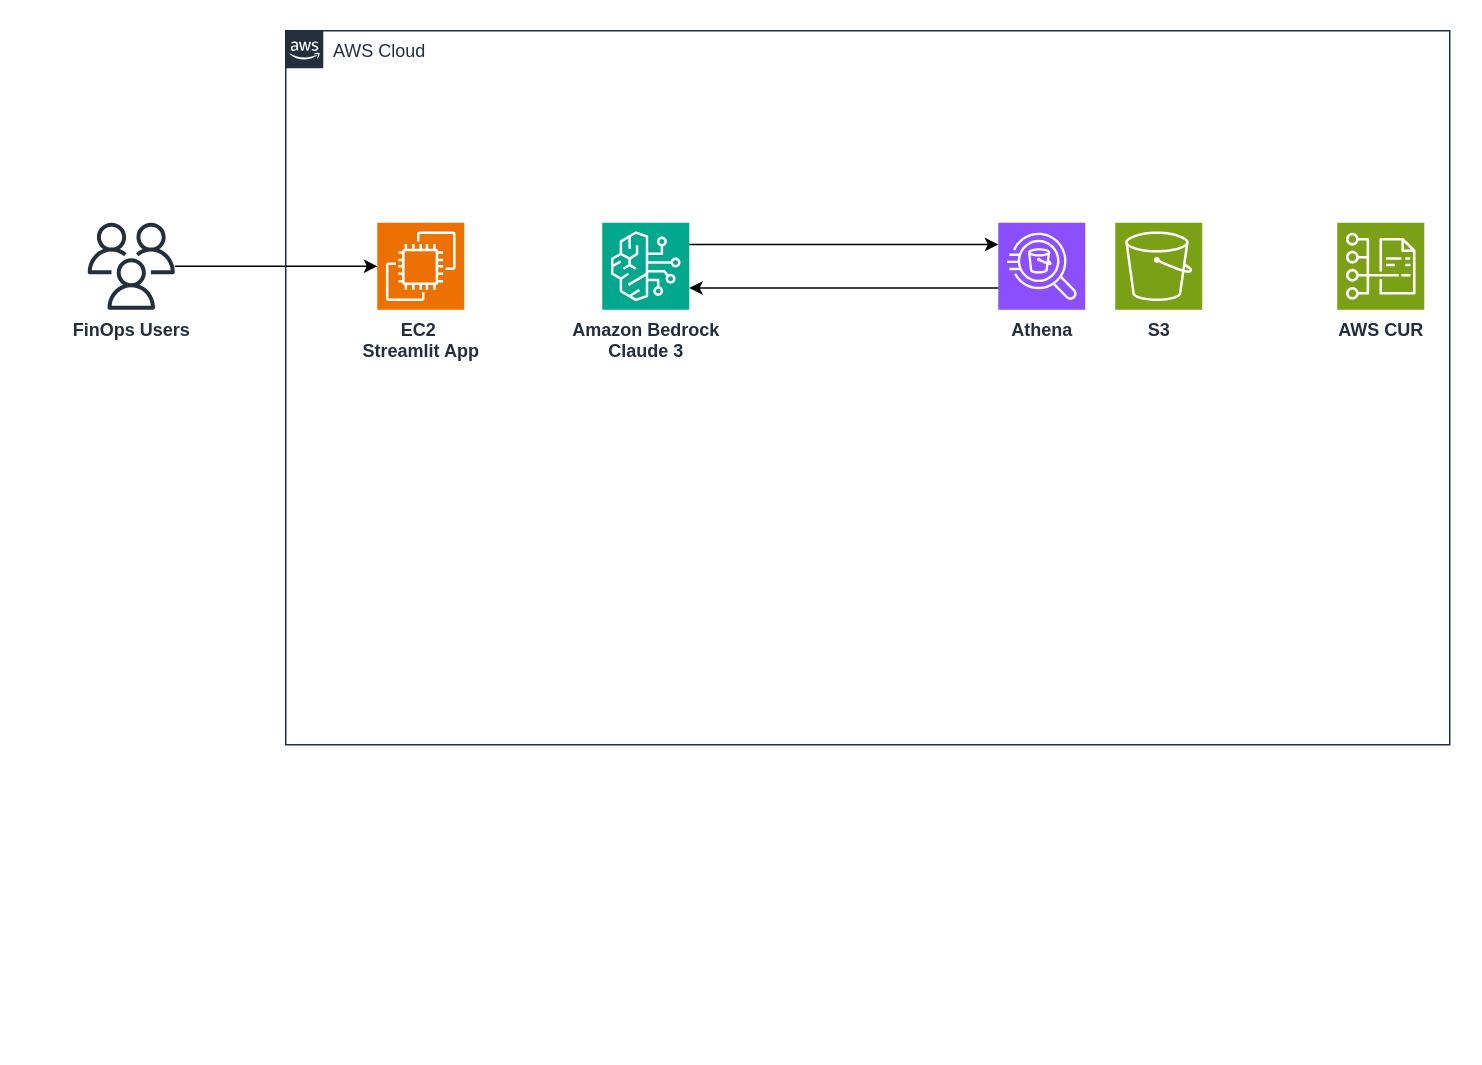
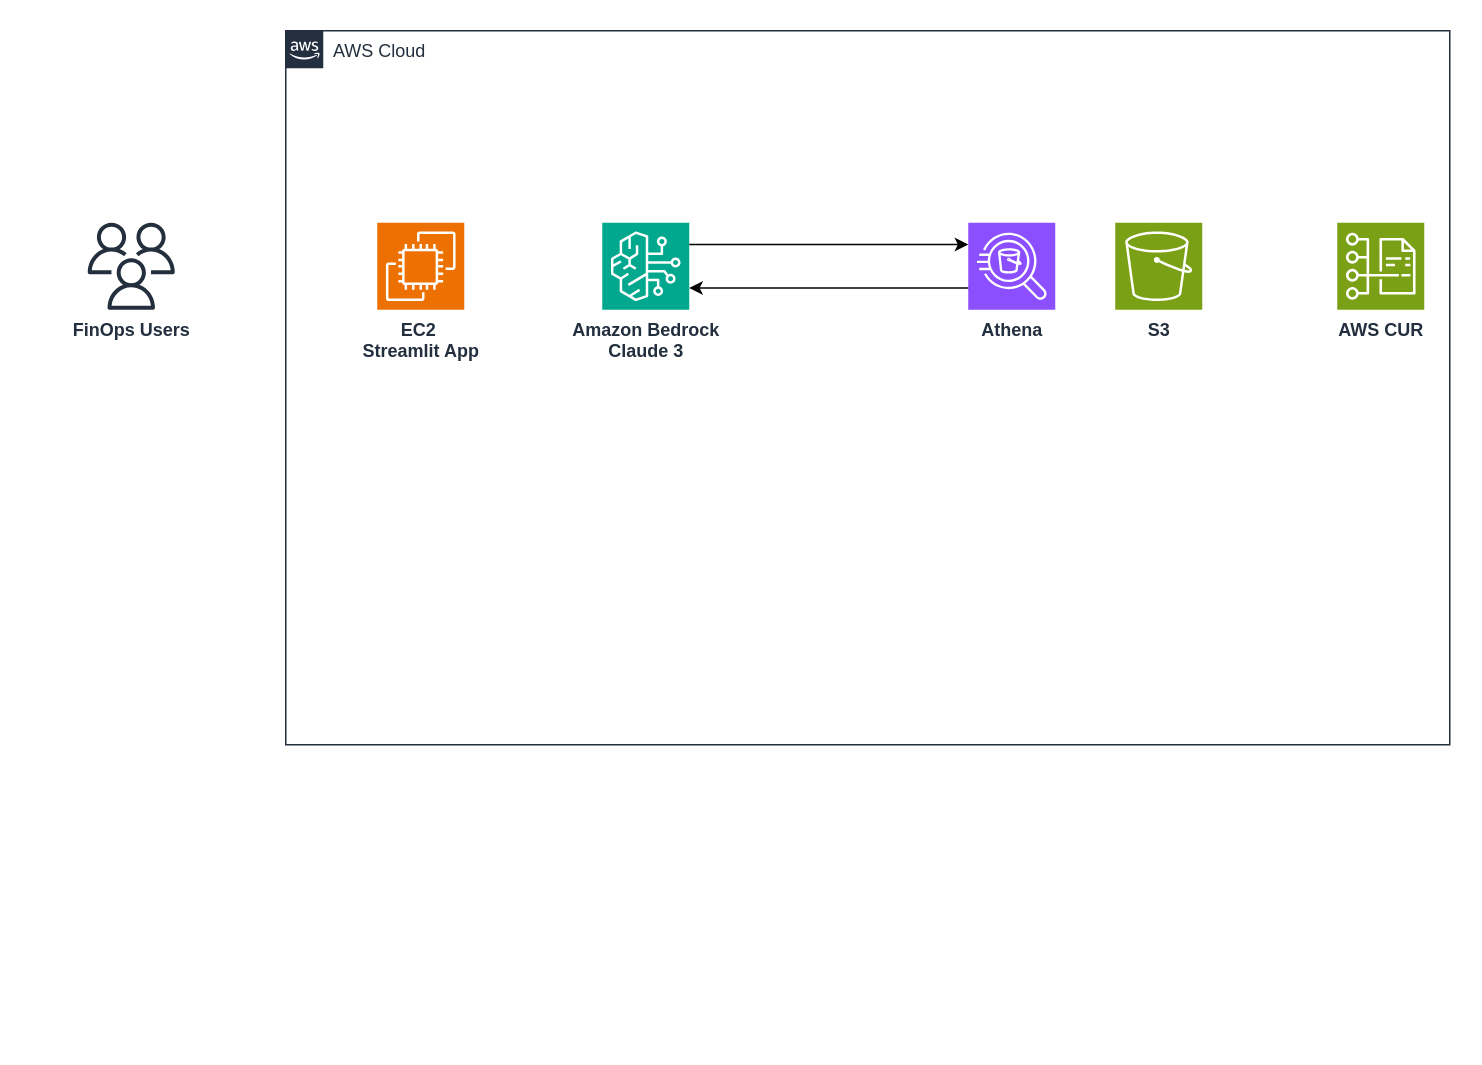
- <mxCell id="3" style="edgeStyle=orthogonalEdgeStyle;rounded=0;orthogonalLoop=1;jettySize=auto;html=1;" edge="1" parent="1" source="4" target="6"><mxGeometry relative="1" as="geometry" /></mxCell>
- <mxCell id="8" value="Athena" style="sketch=0;points=[[0,0,0],[0.25,0,0],[0.5,0,0],[0.75,0,0],[1,0,0],[0,1,0],[0.25,1,0],[0.5,1,0],[0.75,1,0],[1,1,0],[0,0.25,0],[0,0.5,0],[0,0.75,0],[1,0.25,0],[1,0.5,0],[1,0.75,0]];outlineConnect=0;fontColor=#232F3E;fillColor=#8C4FFF;strokeColor=#ffffff;dashed=0;verticalLabelPosition=bottom;verticalAlign=top;align=center;html=1;fontSize=12;fontStyle=1;aspect=fixed;shape=mxgraph.aws4.resourceIcon;resIcon=mxgraph.aws4.athena;" vertex="1" parent="5"><mxGeometry x="475" y="128" width="58" height="58" as="geometry" /></mxCell>
+ <mxCell id="8" value="Athena" style="sketch=0;points=[[0,0,0],[0.25,0,0],[0.5,0,0],[0.75,0,0],[1,0,0],[0,1,0],[0.25,1,0],[0.5,1,0],[0.75,1,0],[1,1,0],[0,0.25,0],[0,0.5,0],[0,0.75,0],[1,0.25,0],[1,0.5,0],[1,0.75,0]];outlineConnect=0;fontColor=#232F3E;fillColor=#8C4FFF;strokeColor=#ffffff;dashed=0;verticalLabelPosition=bottom;verticalAlign=top;align=center;html=1;fontSize=12;fontStyle=1;aspect=fixed;shape=mxgraph.aws4.resourceIcon;resIcon=mxgraph.aws4.athena;" vertex="1" parent="5"><mxGeometry x="455" y="128" width="58" height="58" as="geometry" /></mxCell>
